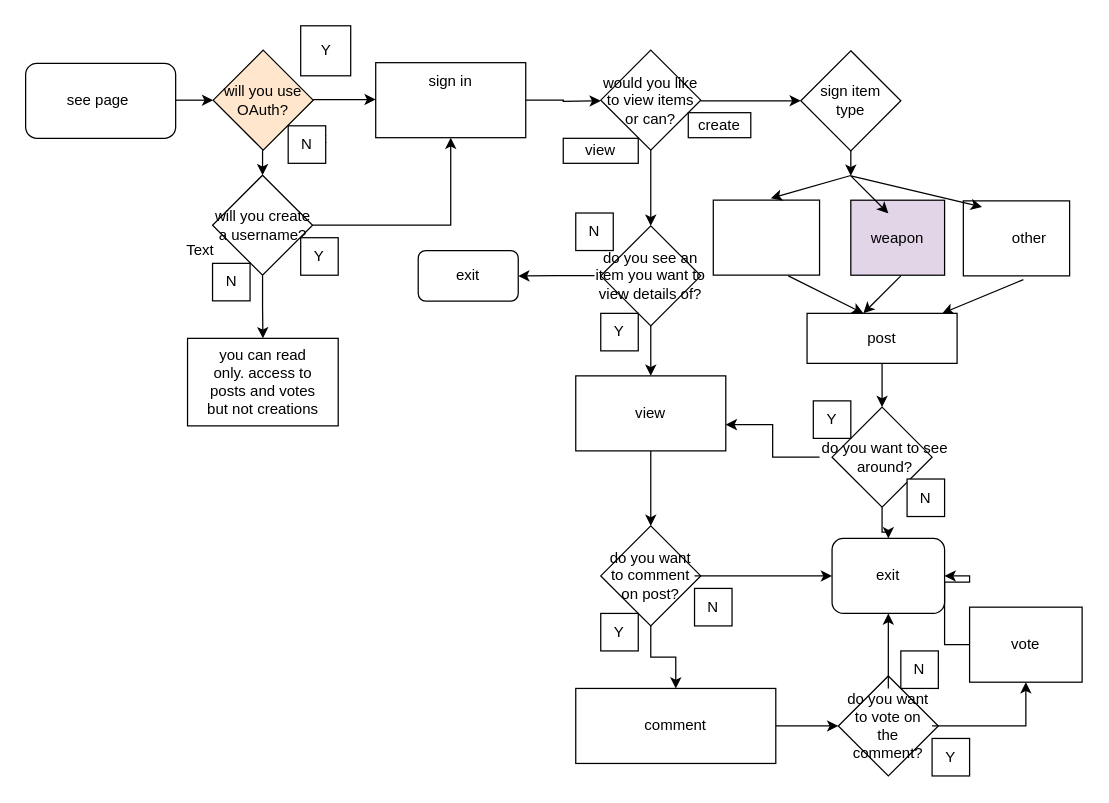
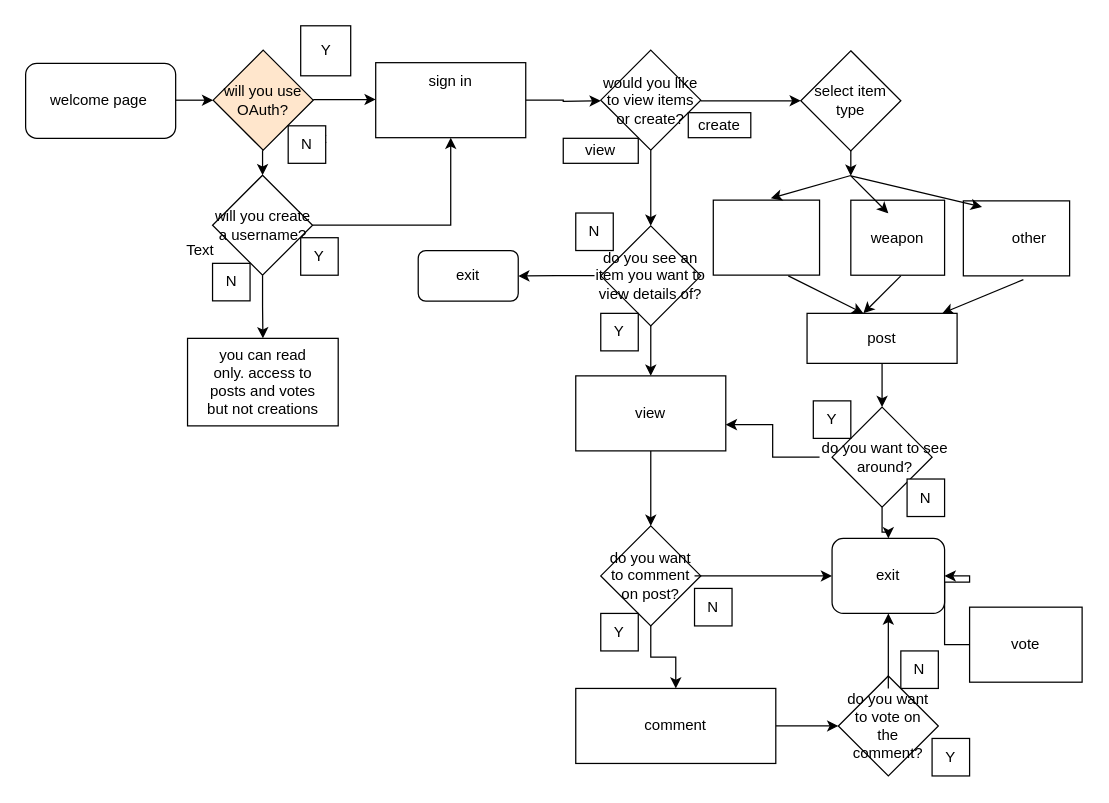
- <mxCell id="3" value="see page&lt;span style=&quot;white-space: pre&quot;&gt;&#09;&lt;/span&gt;" style="text;html=1;strokeColor=none;fillColor=none;align=center;verticalAlign=middle;whiteSpace=wrap;rounded=0;" vertex="1" parent="1"><mxGeometry x="25" y="70" width="110" height="20" as="geometry" /></mxCell>
+ <mxCell id="3" value="welcome page&lt;span style=&quot;white-space: pre&quot;&gt;&#09;&lt;/span&gt;" style="text;html=1;strokeColor=none;fillColor=none;align=center;verticalAlign=middle;whiteSpace=wrap;rounded=0;" vertex="1" parent="1"><mxGeometry x="25" y="70" width="110" height="20" as="geometry" /></mxCell>
- <mxCell id="27" value="would you like to view items or can?" style="text;html=1;strokeColor=none;fillColor=none;align=center;verticalAlign=middle;whiteSpace=wrap;rounded=0;" vertex="1" parent="1"><mxGeometry x="480" y="50" width="80" height="60" as="geometry" /></mxCell>
+ <mxCell id="27" value="would you like to view items or create?" style="text;html=1;strokeColor=none;fillColor=none;align=center;verticalAlign=middle;whiteSpace=wrap;rounded=0;" vertex="1" parent="1"><mxGeometry x="480" y="50" width="80" height="60" as="geometry" /></mxCell>
- <mxCell id="62" value="sign item type" style="text;html=1;strokeColor=none;fillColor=none;align=center;verticalAlign=middle;whiteSpace=wrap;rounded=0;" vertex="1" parent="1"><mxGeometry x="645" y="59.5" width="70" height="40" as="geometry" /></mxCell>
+ <mxCell id="62" value="select item type" style="text;html=1;strokeColor=none;fillColor=none;align=center;verticalAlign=middle;whiteSpace=wrap;rounded=0;" vertex="1" parent="1"><mxGeometry x="645" y="59.5" width="70" height="40" as="geometry" /></mxCell>
- <mxCell id="64" value="weapon" style="rounded=0;whiteSpace=wrap;html=1;fillColor=#e1d5e7;" vertex="1" parent="1"><mxGeometry x="680" y="159.5" width="75" height="60" as="geometry" /></mxCell>
+ <mxCell id="64" value="weapon" style="rounded=0;whiteSpace=wrap;html=1;" vertex="1" parent="1"><mxGeometry x="680" y="159.5" width="75" height="60" as="geometry" /></mxCell>
- <mxCell id="52" style="edgeStyle=orthogonalEdgeStyle;rounded=0;orthogonalLoop=1;jettySize=auto;html=1;strokeColor=#000000;" edge="1" parent="1" source="54" target="58"><mxGeometry relative="1" as="geometry"><mxPoint x="710" y="680" as="targetPoint" /></mxGeometry></mxCell>
